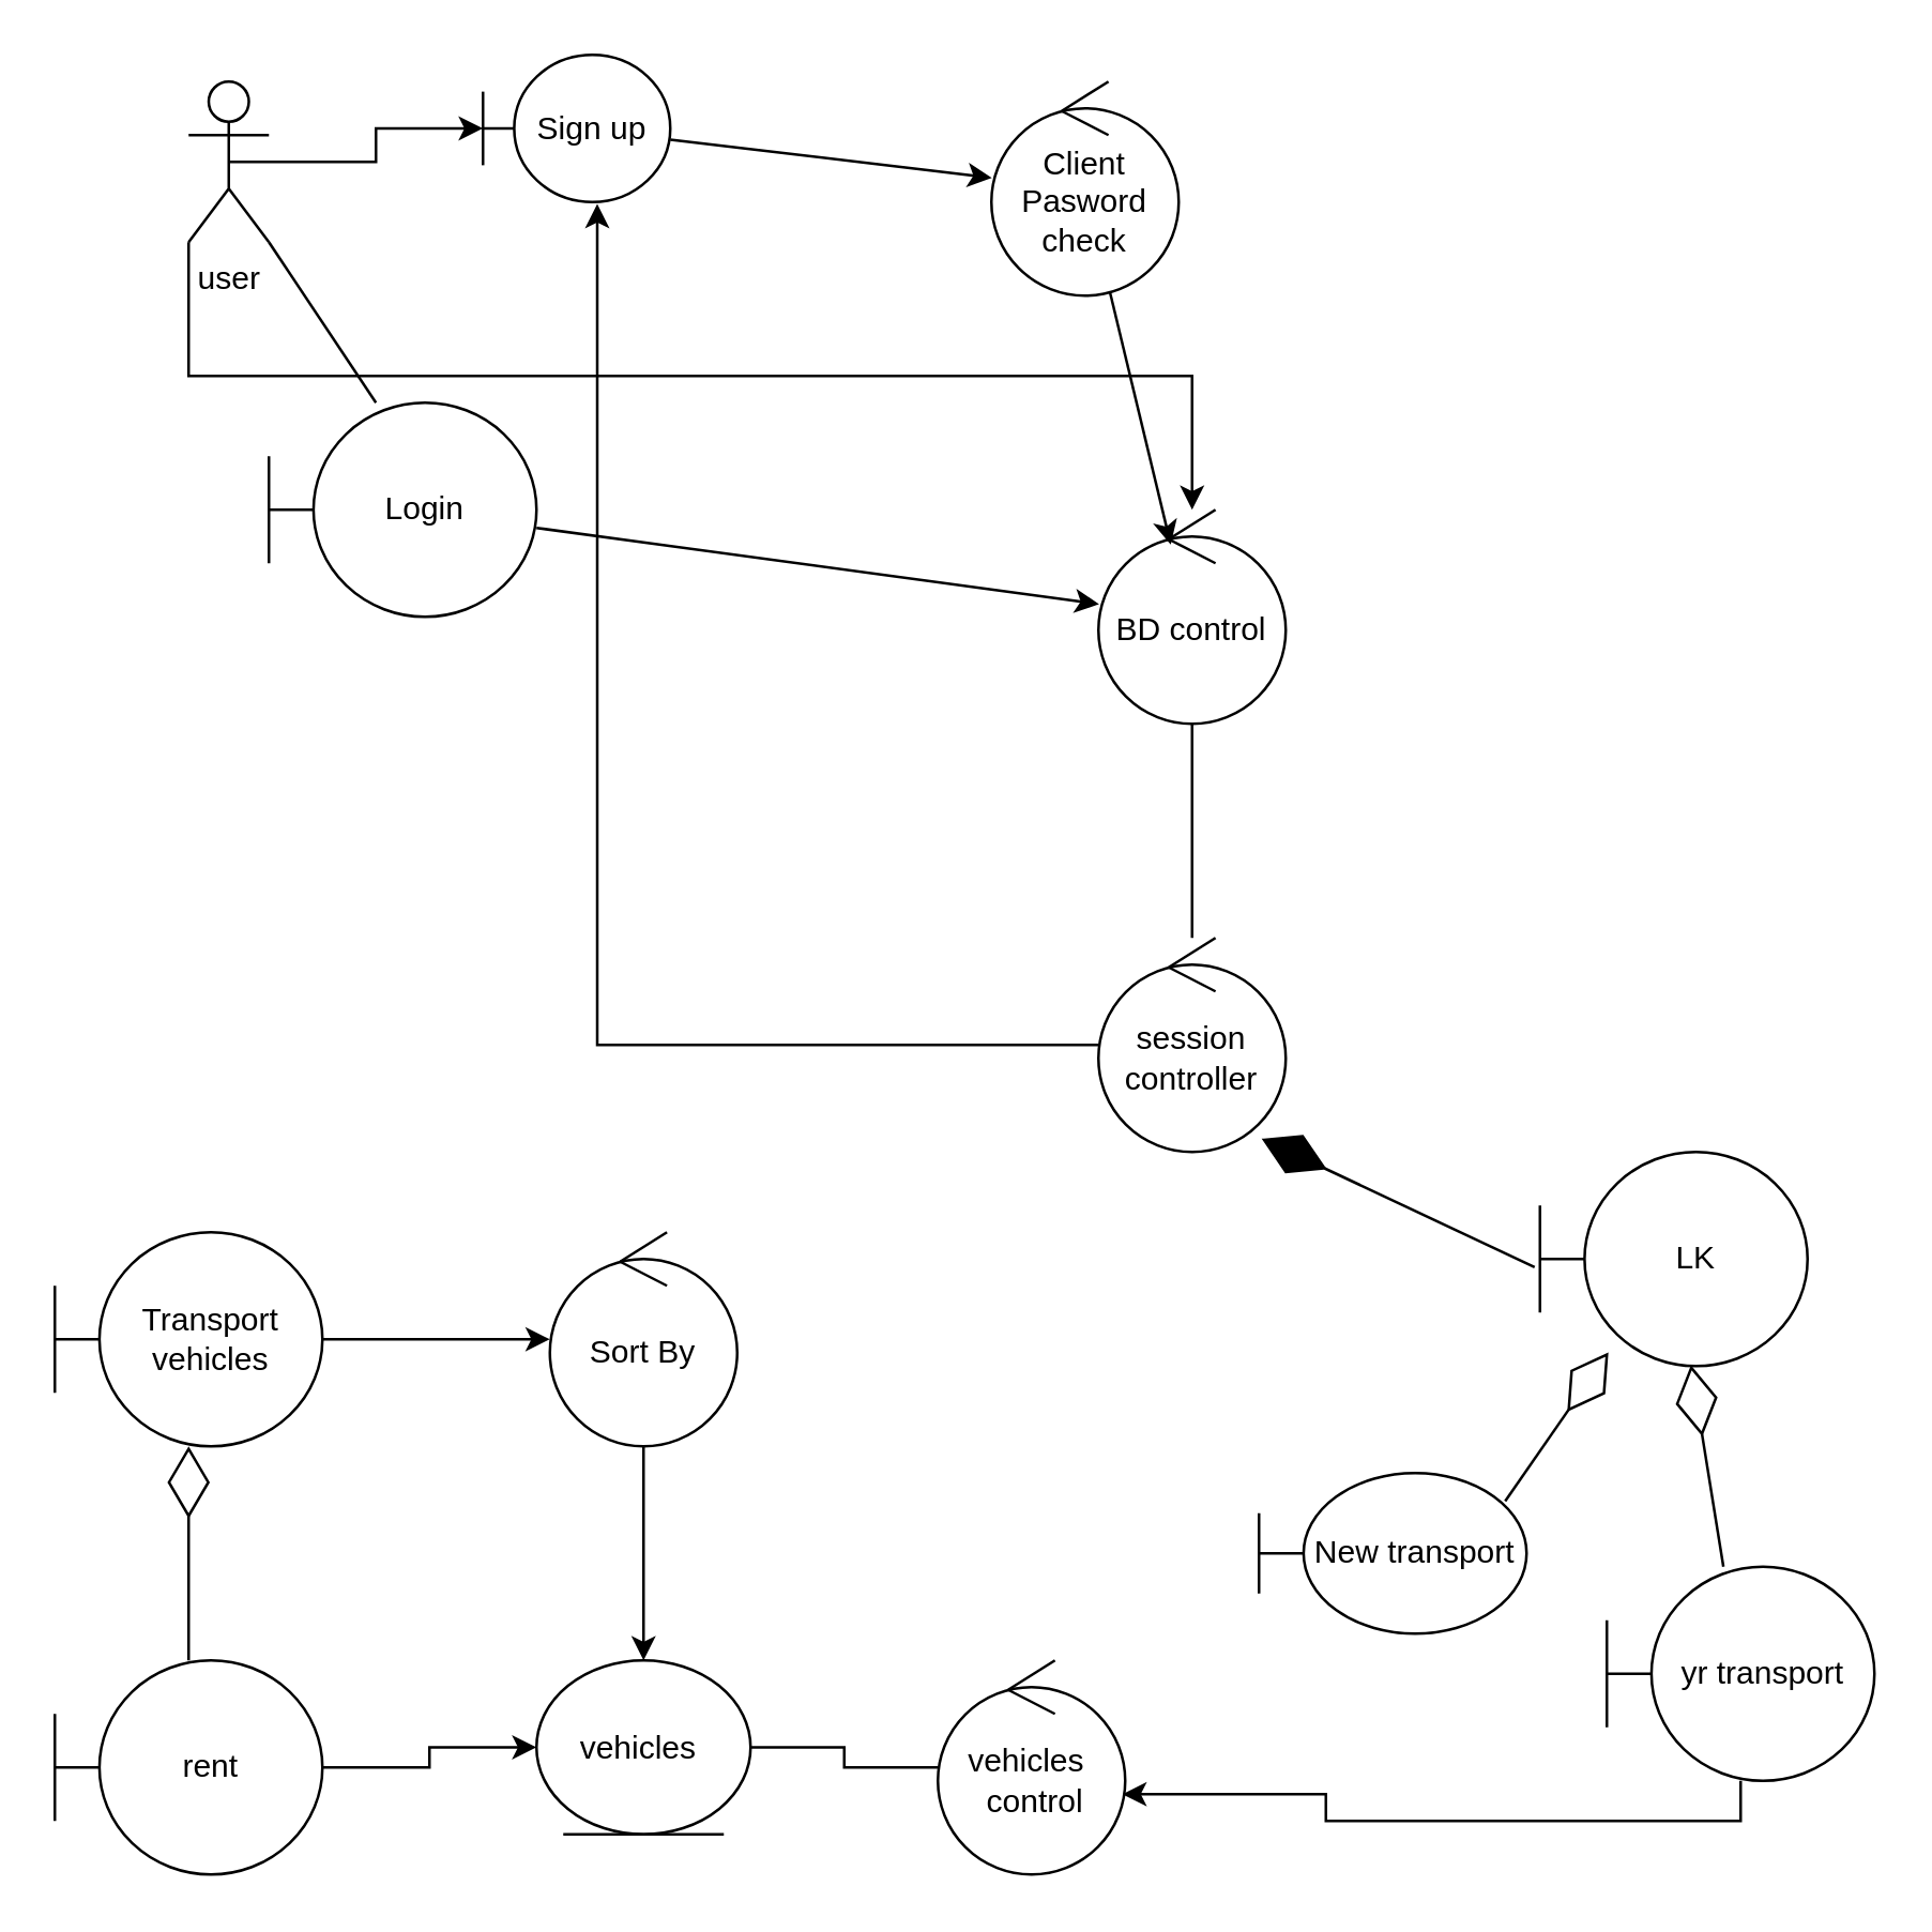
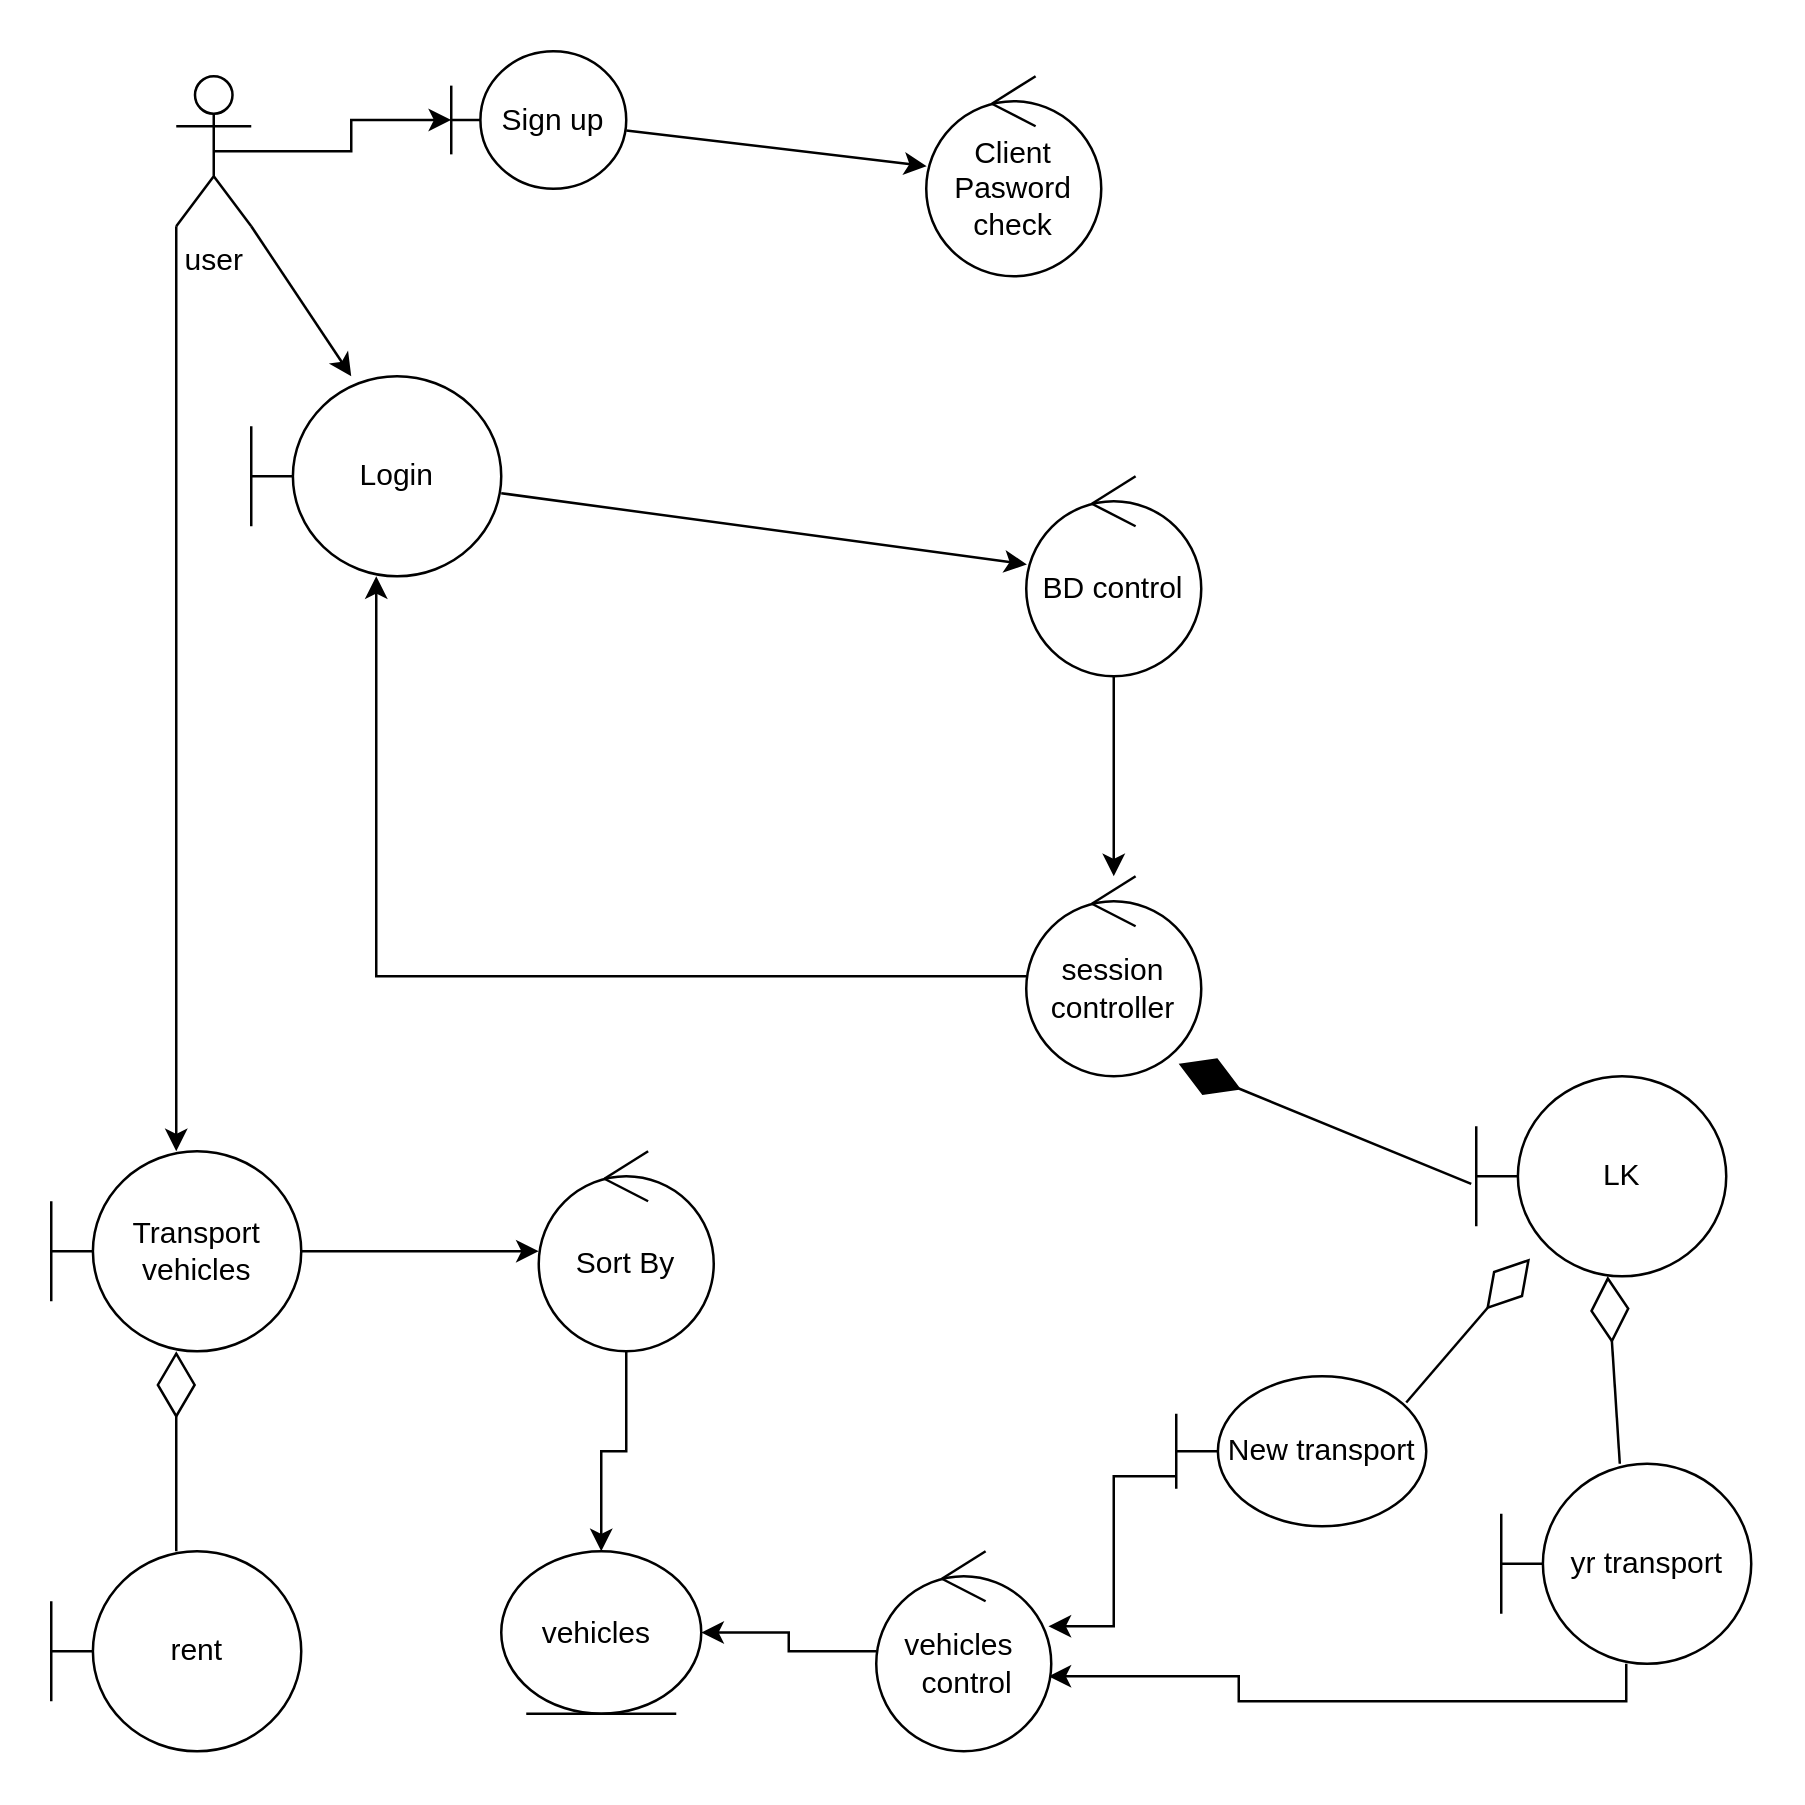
- <mxCell id="3" style="edgeStyle=orthogonalEdgeStyle;rounded=0;orthogonalLoop=1;jettySize=auto;html=1;exitX=0;exitY=1;exitDx=0;exitDy=0;exitPerimeter=0;" edge="1" parent="1" source="4" target="8"><mxGeometry relative="1" as="geometry"><mxPoint x="70" y="440" as="targetPoint" /></mxGeometry></mxCell>
+ <mxCell id="3" style="edgeStyle=orthogonalEdgeStyle;rounded=0;orthogonalLoop=1;jettySize=auto;html=1;exitX=0;exitY=1;exitDx=0;exitDy=0;exitPerimeter=0;" edge="1" parent="1" source="4" target="30"><mxGeometry relative="1" as="geometry"><mxPoint x="70" y="440" as="targetPoint" /></mxGeometry></mxCell>
- <mxCell id="10" value="" style="endArrow=none;html=1;entryX=0.4;entryY=0;entryDx=0;entryDy=0;entryPerimeter=0;exitX=1;exitY=1;exitDx=0;exitDy=0;exitPerimeter=0;" edge="1" parent="1" source="4" target="9"><mxGeometry width="50" height="50" relative="1" as="geometry"><mxPoint x="400" y="210" as="sourcePoint" /><mxPoint x="450" y="160" as="targetPoint" /></mxGeometry></mxCell>
+ <mxCell id="10" value="" style="endArrow=classic;html=1;entryX=0.4;entryY=0;entryDx=0;entryDy=0;entryPerimeter=0;exitX=1;exitY=1;exitDx=0;exitDy=0;exitPerimeter=0;" edge="1" parent="1" source="4" target="9"><mxGeometry width="50" height="50" relative="1" as="geometry"><mxPoint x="400" y="210" as="sourcePoint" /><mxPoint x="450" y="160" as="targetPoint" /></mxGeometry></mxCell>
- <mxCell id="12" value="" style="endArrow=classic;html=1;entryX=0.386;entryY=0.163;entryDx=0;entryDy=0;entryPerimeter=0;" edge="1" parent="1" source="6" target="8"><mxGeometry width="50" height="50" relative="1" as="geometry"><mxPoint x="400" y="210" as="sourcePoint" /><mxPoint x="450" y="160" as="targetPoint" /></mxGeometry></mxCell>
- <mxCell id="14" value="" style="edgeStyle=orthogonalEdgeStyle;rounded=0;orthogonalLoop=1;jettySize=auto;html=1;entryX=0.61;entryY=1.013;entryDx=0;entryDy=0;entryPerimeter=0;" edge="1" parent="1" source="15" target="5"><mxGeometry relative="1" as="geometry"><mxPoint x="255" y="320" as="targetPoint" /></mxGeometry></mxCell>
+ <mxCell id="14" value="" style="edgeStyle=orthogonalEdgeStyle;rounded=0;orthogonalLoop=1;jettySize=auto;html=1;" edge="1" parent="1" source="15" target="9"><mxGeometry relative="1" as="geometry"><mxPoint x="255" y="320" as="targetPoint" /></mxGeometry></mxCell>
- <mxCell id="7" value="" style="edgeStyle=orthogonalEdgeStyle;rounded=0;orthogonalLoop=1;jettySize=auto;html=1;endArrow=none;" edge="1" parent="1" source="8" target="15"><mxGeometry relative="1" as="geometry" /></mxCell>
+ <mxCell id="7" value="" style="edgeStyle=orthogonalEdgeStyle;rounded=0;orthogonalLoop=1;jettySize=auto;html=1;" edge="1" parent="1" source="8" target="15"><mxGeometry relative="1" as="geometry" /></mxCell>
- <mxCell id="16" value="LK" style="ellipse;shape=umlBoundary;whiteSpace=wrap;html=1;" vertex="1" parent="1"><mxGeometry x="575" y="430" width="100" height="80" as="geometry" /></mxCell>
+ <mxCell id="16" value="LK" style="ellipse;shape=umlBoundary;whiteSpace=wrap;html=1;" vertex="1" parent="1"><mxGeometry x="590" y="430" width="100" height="80" as="geometry" /></mxCell>
- <mxCell id="28" value="Sort By" style="ellipse;shape=umlControl;whiteSpace=wrap;html=1;" vertex="1" parent="1"><mxGeometry x="205" y="460" width="70" height="80" as="geometry" /></mxCell>
+ <mxCell id="28" value="Sort By" style="ellipse;shape=umlControl;whiteSpace=wrap;html=1;" vertex="1" parent="1"><mxGeometry x="215" y="460" width="70" height="80" as="geometry" /></mxCell>
+ <mxCell id="20" value="" style="edgeStyle=orthogonalEdgeStyle;rounded=0;orthogonalLoop=1;jettySize=auto;html=1;" edge="1" parent="1" source="21" target="25"><mxGeometry relative="1" as="geometry"><Array as="points"><mxPoint x="445" y="590" /><mxPoint x="445" y="650" /></Array></mxGeometry></mxCell>
- <mxCell id="24" value="" style="edgeStyle=orthogonalEdgeStyle;rounded=0;orthogonalLoop=1;jettySize=auto;html=1;endArrow=none;" edge="1" parent="1" source="25" target="26"><mxGeometry relative="1" as="geometry" /></mxCell>
+ <mxCell id="24" value="" style="edgeStyle=orthogonalEdgeStyle;rounded=0;orthogonalLoop=1;jettySize=auto;html=1;" edge="1" parent="1" source="25" target="26"><mxGeometry relative="1" as="geometry" /></mxCell>
- <mxCell id="31" value="" style="edgeStyle=orthogonalEdgeStyle;rounded=0;orthogonalLoop=1;jettySize=auto;html=1;" edge="1" parent="1" source="32" target="26"><mxGeometry relative="1" as="geometry" /></mxCell>
